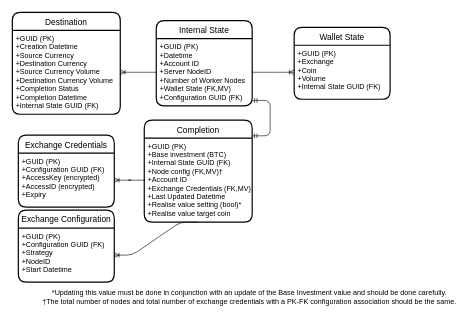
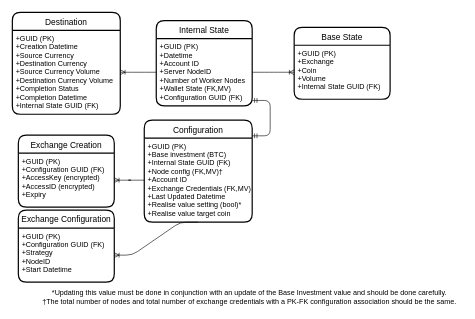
- <mxCell id="17" value="Wallet State" style="swimlane;childLayout=stackLayout;horizontal=1;startSize=30;horizontalStack=0;rounded=1;fontSize=14;fontStyle=0;strokeWidth=2;resizeParent=0;resizeLast=1;shadow=0;dashed=0;align=center;" vertex="1" parent="1"><mxGeometry x="490" y="45" width="160" height="120" as="geometry" /></mxCell>
+ <mxCell id="17" value="Base State" style="swimlane;childLayout=stackLayout;horizontal=1;startSize=30;horizontalStack=0;rounded=1;fontSize=14;fontStyle=0;strokeWidth=2;resizeParent=0;resizeLast=1;shadow=0;dashed=0;align=center;" vertex="1" parent="1"><mxGeometry x="490" y="45" width="160" height="120" as="geometry" /></mxCell>
- <mxCell id="6" value="Completion" style="swimlane;childLayout=stackLayout;horizontal=1;startSize=30;horizontalStack=0;rounded=1;fontSize=14;fontStyle=0;strokeWidth=2;resizeParent=0;resizeLast=1;shadow=0;dashed=0;align=center;" vertex="1" parent="1"><mxGeometry x="240" y="200" width="180" height="170" as="geometry" /></mxCell>
+ <mxCell id="6" value="Configuration" style="swimlane;childLayout=stackLayout;horizontal=1;startSize=30;horizontalStack=0;rounded=1;fontSize=14;fontStyle=0;strokeWidth=2;resizeParent=0;resizeLast=1;shadow=0;dashed=0;align=center;" vertex="1" parent="1"><mxGeometry x="240" y="200" width="180" height="170" as="geometry" /></mxCell>
- <mxCell id="10" value="Exchange Credentials" style="swimlane;childLayout=stackLayout;horizontal=1;startSize=30;horizontalStack=0;rounded=1;fontSize=14;fontStyle=0;strokeWidth=2;resizeParent=0;resizeLast=1;shadow=0;dashed=0;align=center;" vertex="1" parent="1"><mxGeometry x="30" y="225" width="160" height="120" as="geometry" /></mxCell>
+ <mxCell id="10" value="Exchange Creation" style="swimlane;childLayout=stackLayout;horizontal=1;startSize=30;horizontalStack=0;rounded=1;fontSize=14;fontStyle=0;strokeWidth=2;resizeParent=0;resizeLast=1;shadow=0;dashed=0;align=center;" vertex="1" parent="1"><mxGeometry x="30" y="225" width="160" height="120" as="geometry" /></mxCell>
